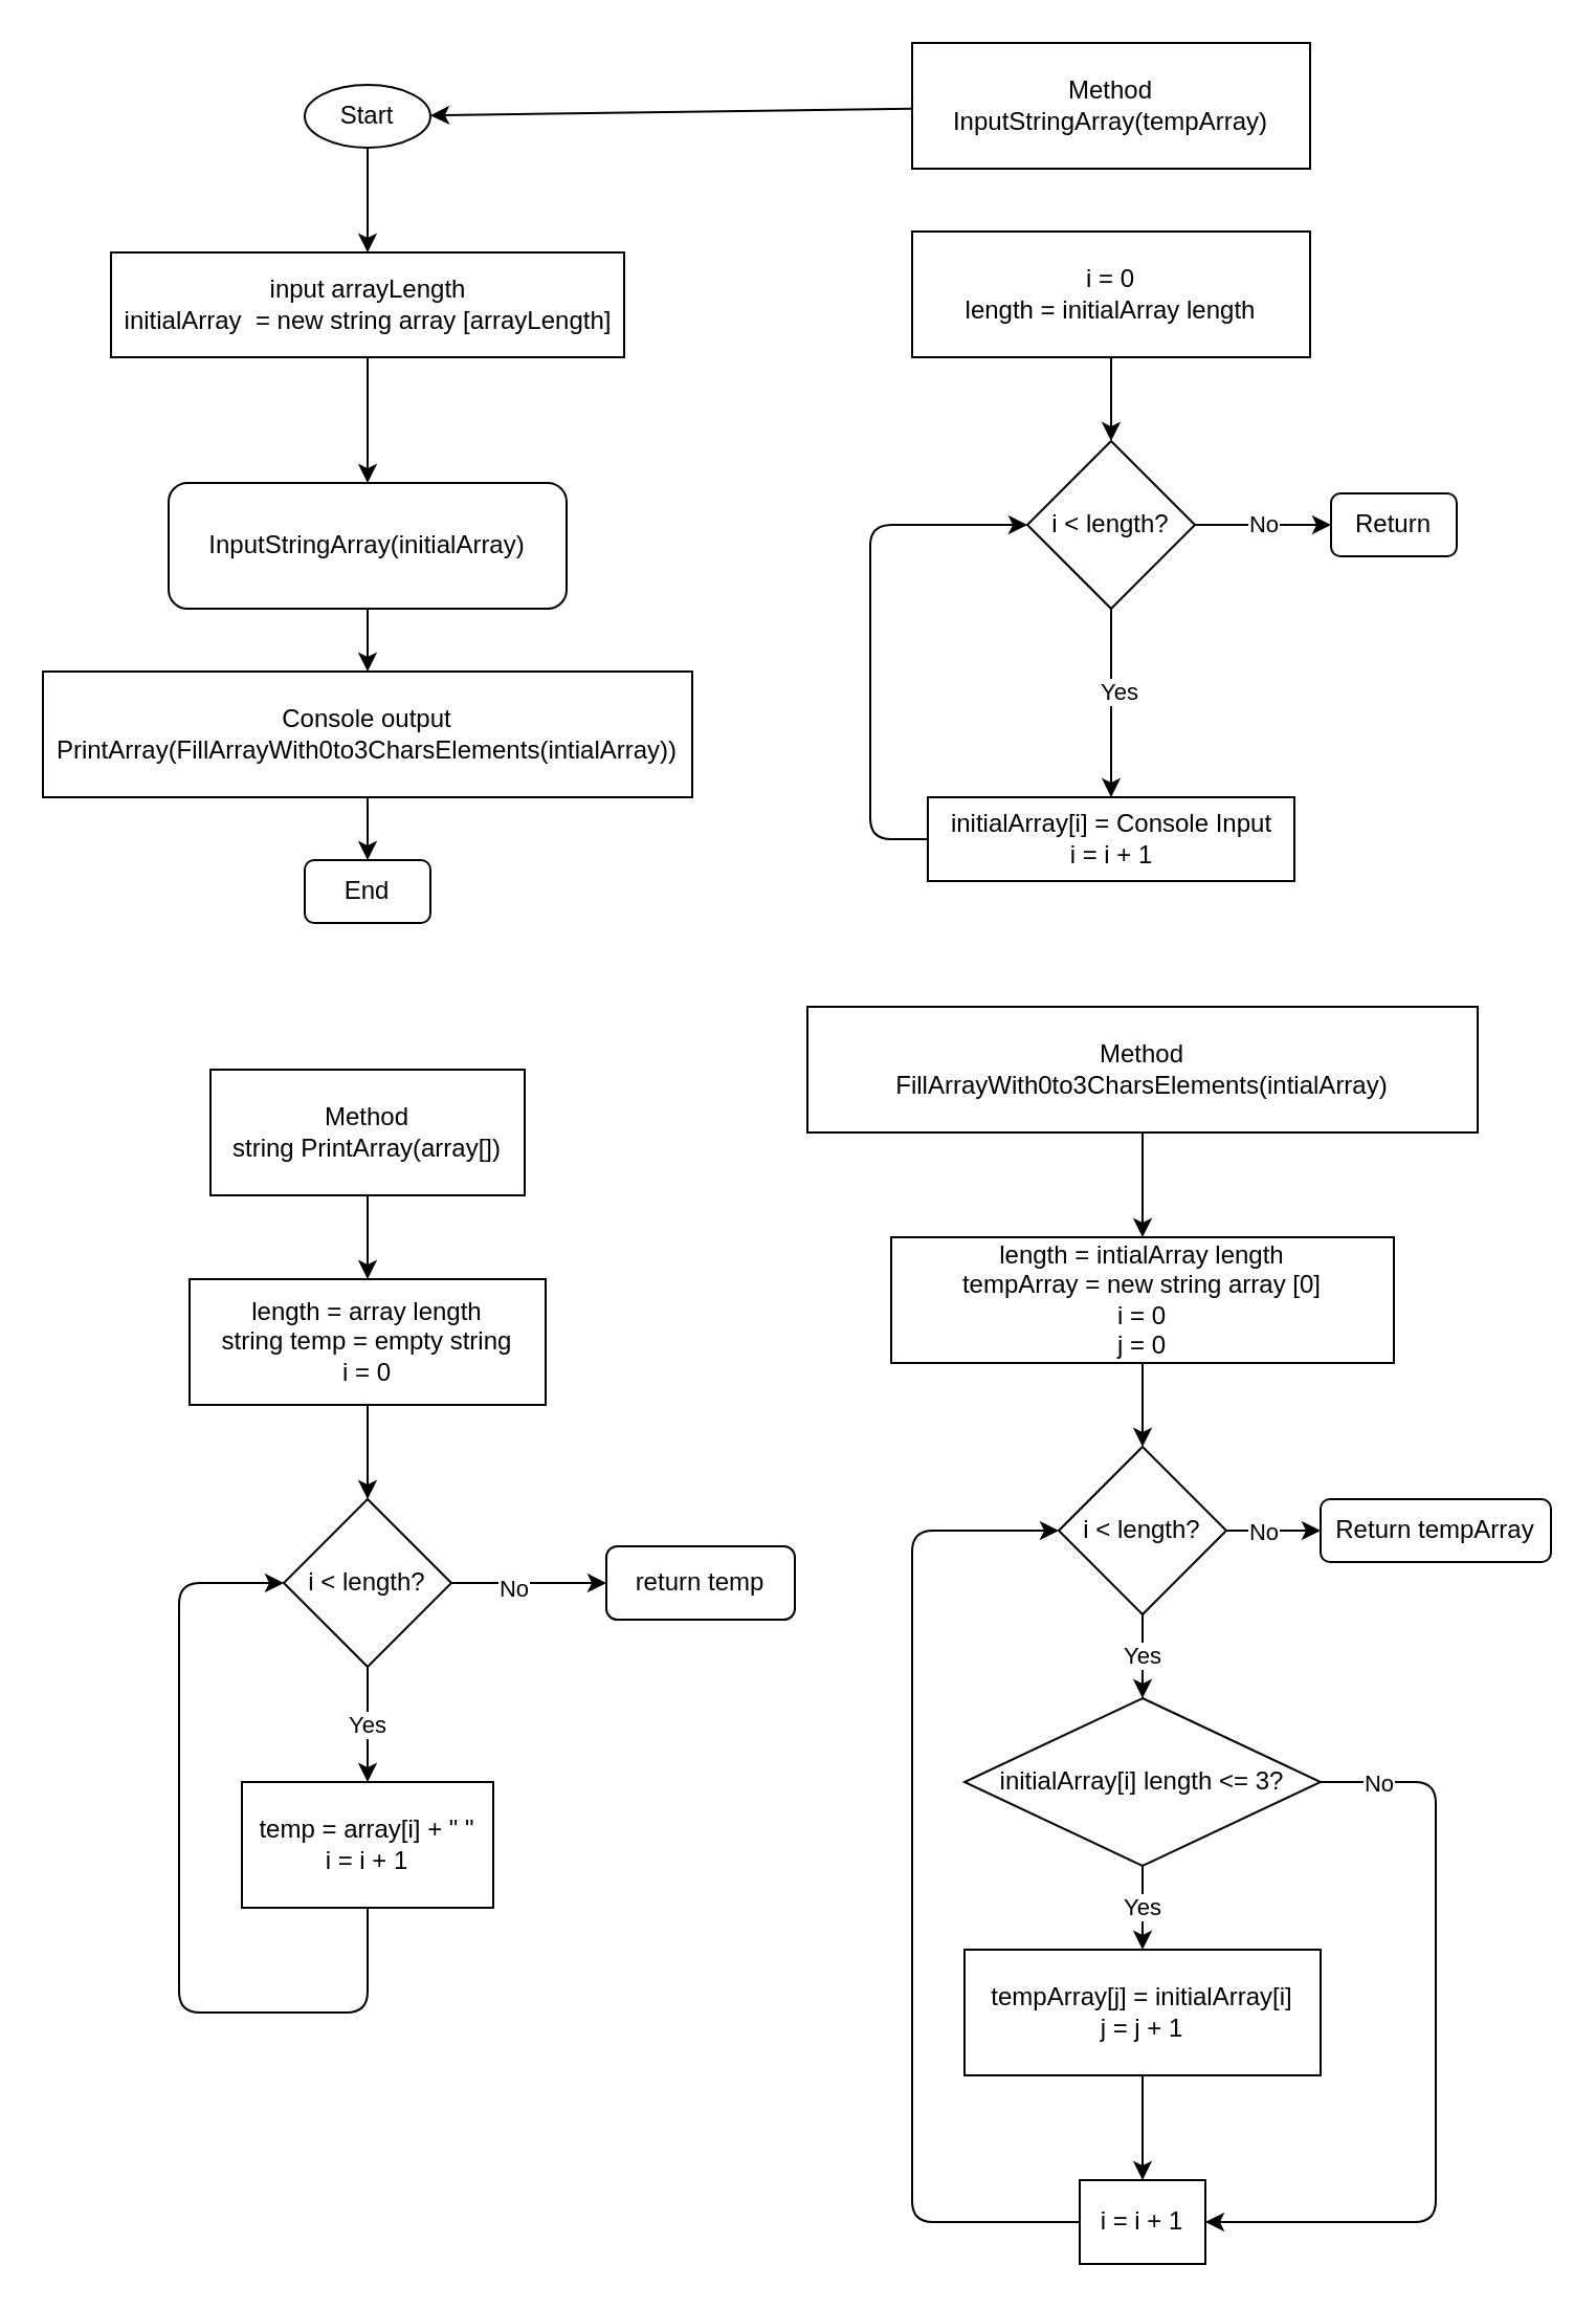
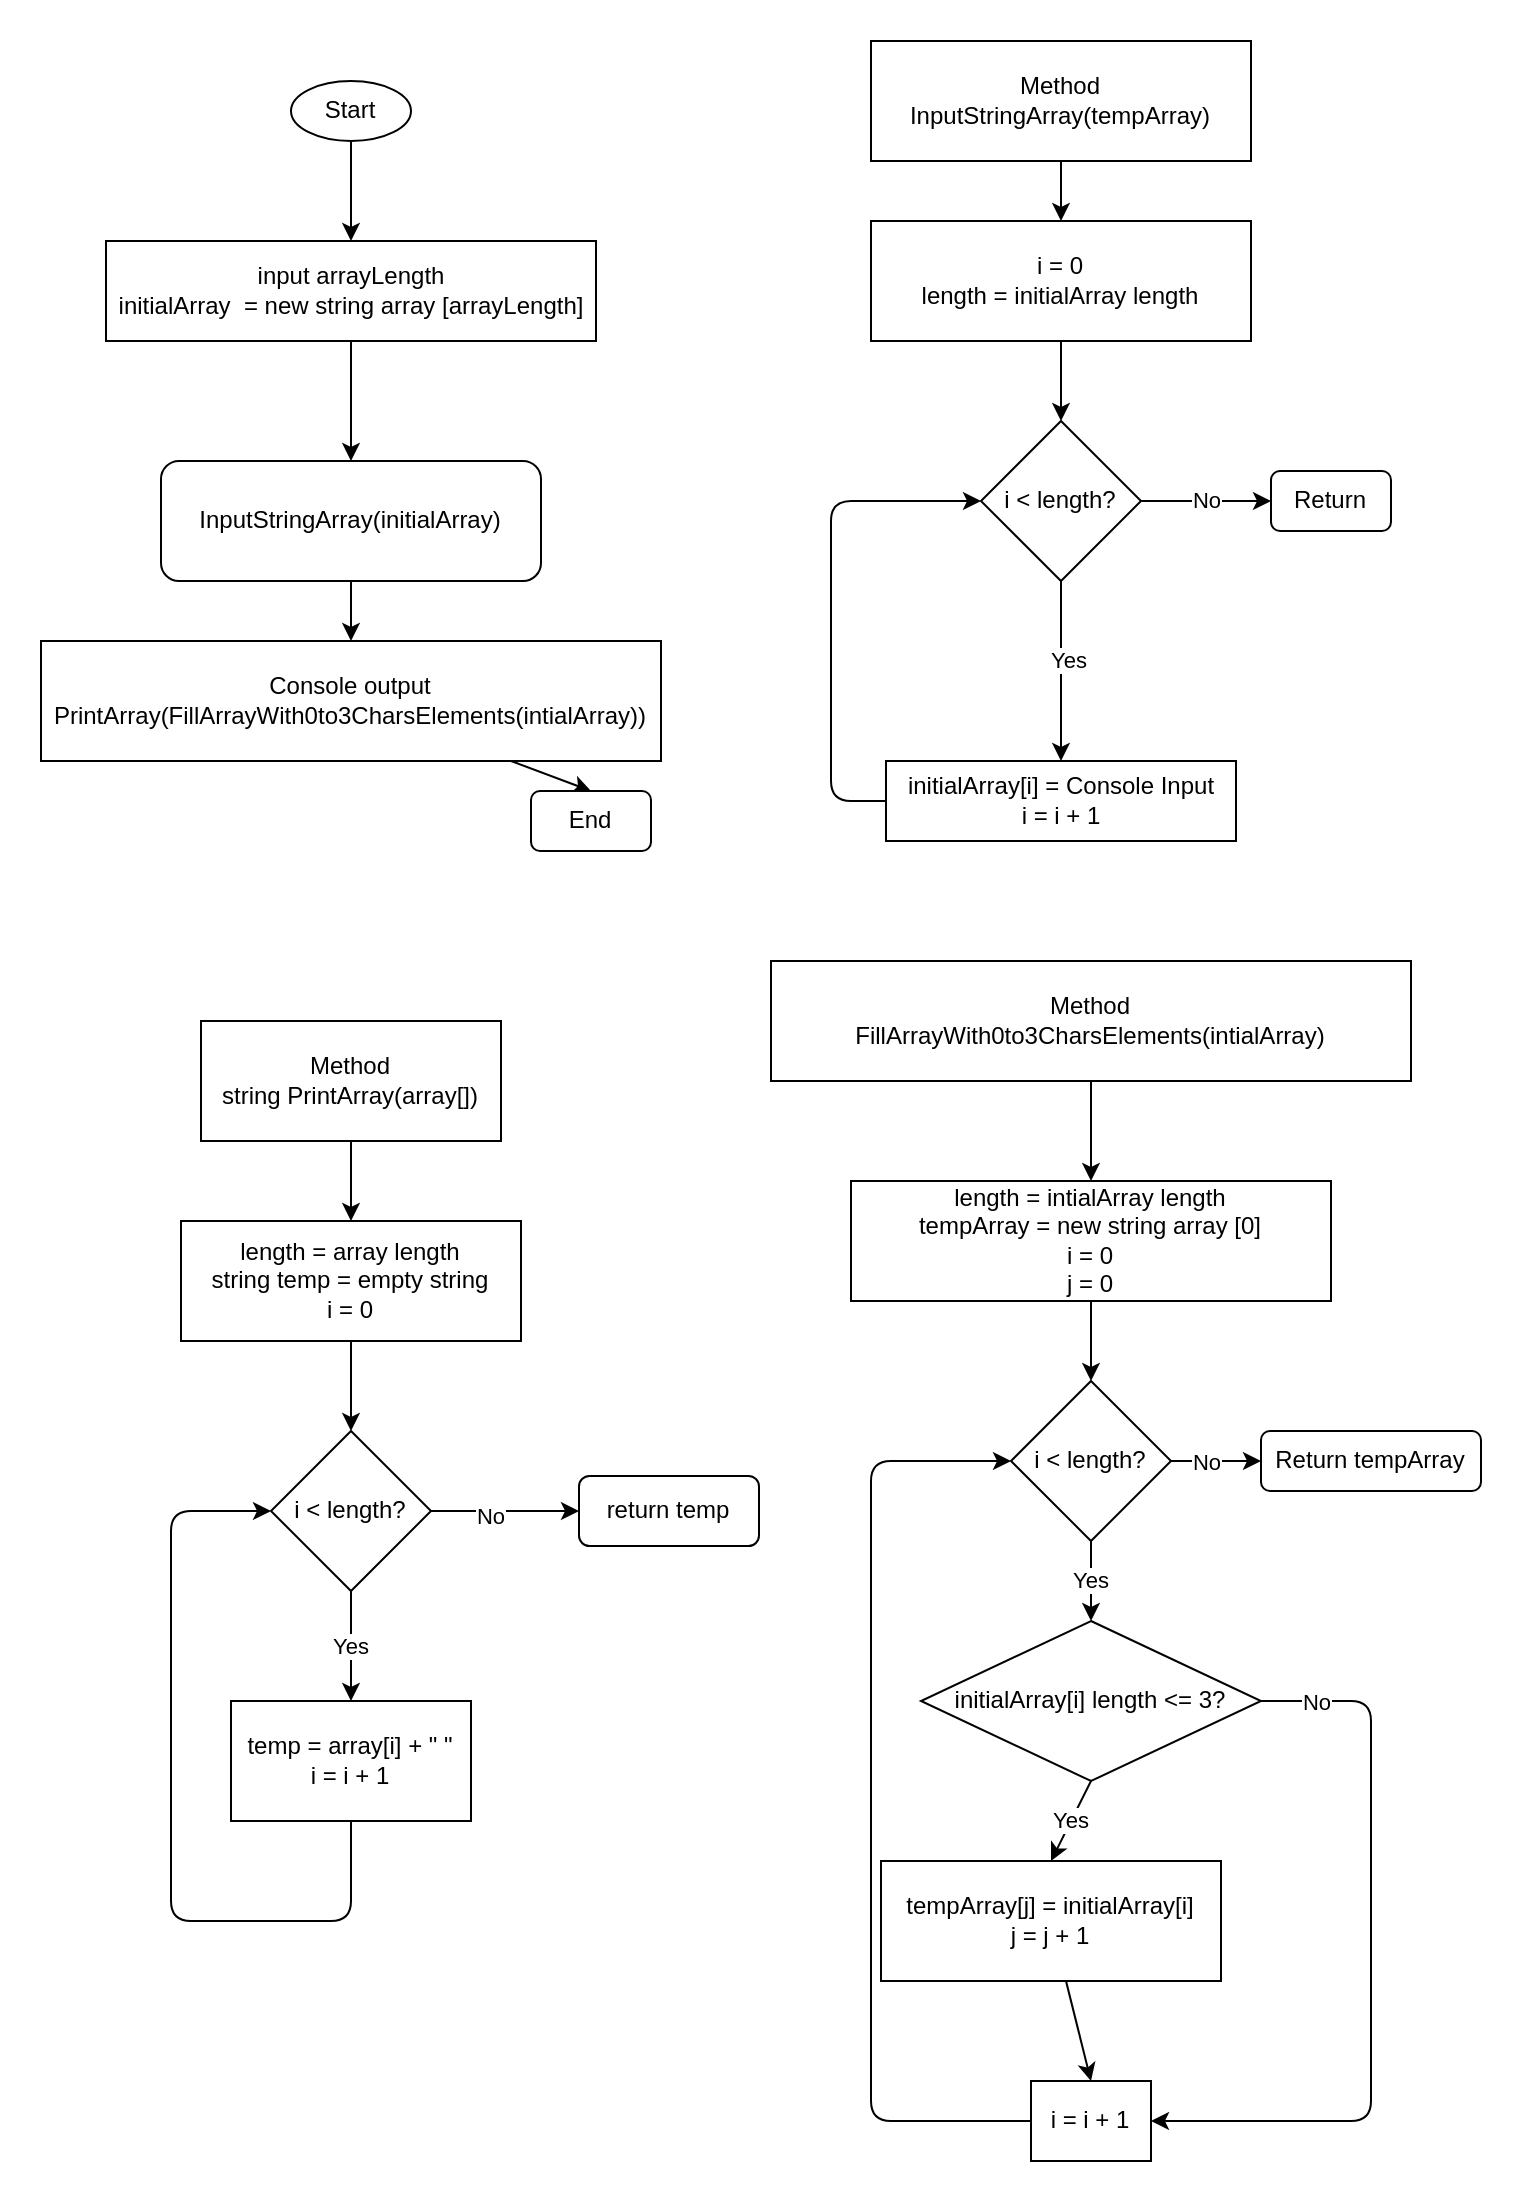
- <mxCell id="11" style="edgeStyle=none;html=1;" parent="1" source="12" target="3" edge="1"><mxGeometry relative="1" as="geometry" /></mxCell>
+ <mxCell id="11" style="edgeStyle=none;html=1;entryX=0.5;entryY=0;entryDx=0;entryDy=0;" parent="1" source="12" target="14" edge="1"><mxGeometry relative="1" as="geometry" /></mxCell>
- <mxCell id="10" value="End" style="rounded=1;whiteSpace=wrap;html=1;" parent="1" vertex="1"><mxGeometry x="145" y="410" width="60" height="30" as="geometry" /></mxCell>
+ <mxCell id="10" value="End" style="rounded=1;whiteSpace=wrap;html=1;" parent="1" vertex="1"><mxGeometry x="265" y="395" width="60" height="30" as="geometry" /></mxCell>
- <mxCell id="35" value="tempArray[j] = initialArray[i]&lt;br&gt;j = j + 1" style="rounded=0;whiteSpace=wrap;html=1;" parent="1" vertex="1"><mxGeometry x="460" y="930" width="170" height="60" as="geometry" /></mxCell>
+ <mxCell id="35" value="tempArray[j] = initialArray[i]&lt;br&gt;j = j + 1" style="rounded=0;whiteSpace=wrap;html=1;" parent="1" vertex="1"><mxGeometry x="440" y="930" width="170" height="60" as="geometry" /></mxCell>
